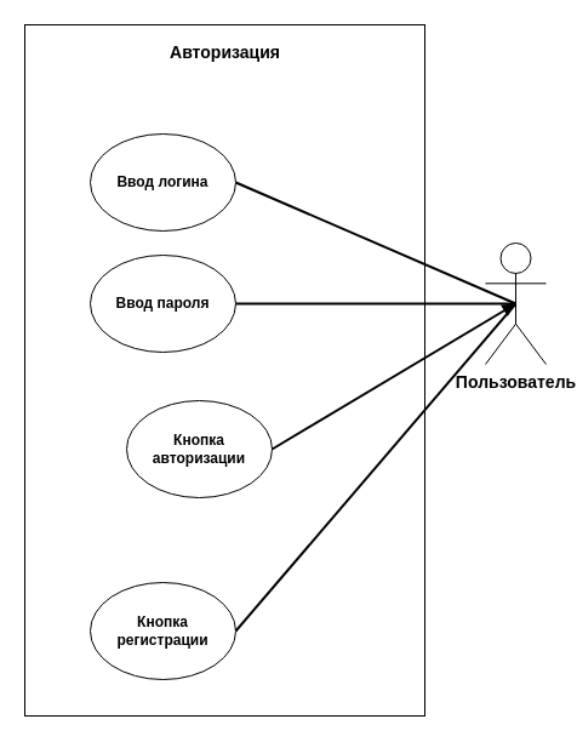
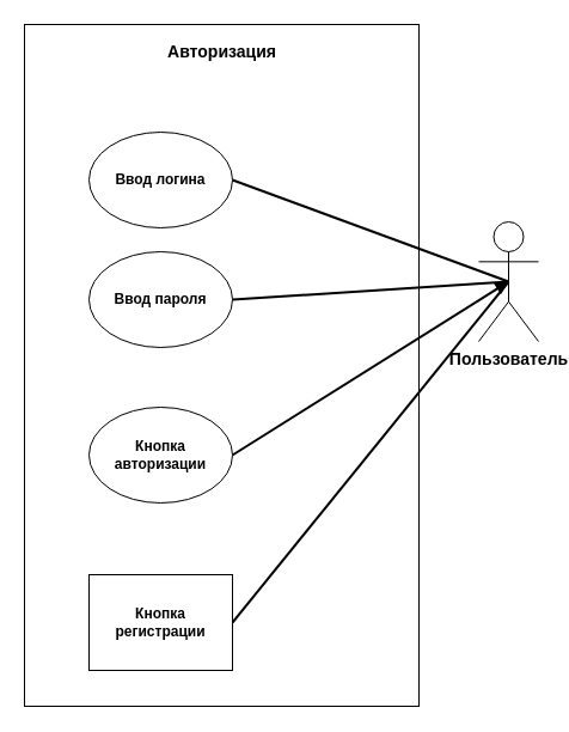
- <mxCell id="7" value="&lt;b&gt;Пользователь&lt;/b&gt;" style="shape=umlActor;verticalLabelPosition=bottom;verticalAlign=top;html=1;outlineConnect=0;fontSize=14;" vertex="1" parent="1"><mxGeometry x="400" y="200" width="50" height="100" as="geometry" /></mxCell>
+ <mxCell id="7" value="&lt;b&gt;Пользователь&lt;/b&gt;" style="shape=umlActor;verticalLabelPosition=bottom;verticalAlign=top;html=1;outlineConnect=0;fontSize=14;" vertex="1" parent="1"><mxGeometry x="400" y="185" width="50" height="100" as="geometry" /></mxCell>
- <mxCell id="5" value="Кнопка авторизации" style="ellipse;whiteSpace=wrap;html=1;fontStyle=1" vertex="1" parent="1"><mxGeometry x="104" y="330" width="120" height="80" as="geometry" /></mxCell>
+ <mxCell id="5" value="Кнопка авторизации" style="ellipse;whiteSpace=wrap;html=1;fontStyle=1" vertex="1" parent="1"><mxGeometry x="74" y="340" width="120" height="80" as="geometry" /></mxCell>
- <mxCell id="11" value="Кнопка регистрации" style="ellipse;whiteSpace=wrap;html=1;fontStyle=1" vertex="1" parent="1"><mxGeometry x="74" y="480" width="120" height="80" as="geometry" /></mxCell>
+ <mxCell id="11" value="Кнопка регистрации" style="whiteSpace=wrap;html=1;fontStyle=1;rounded=0;" vertex="1" parent="1"><mxGeometry x="74" y="480" width="120" height="80" as="geometry" /></mxCell>
